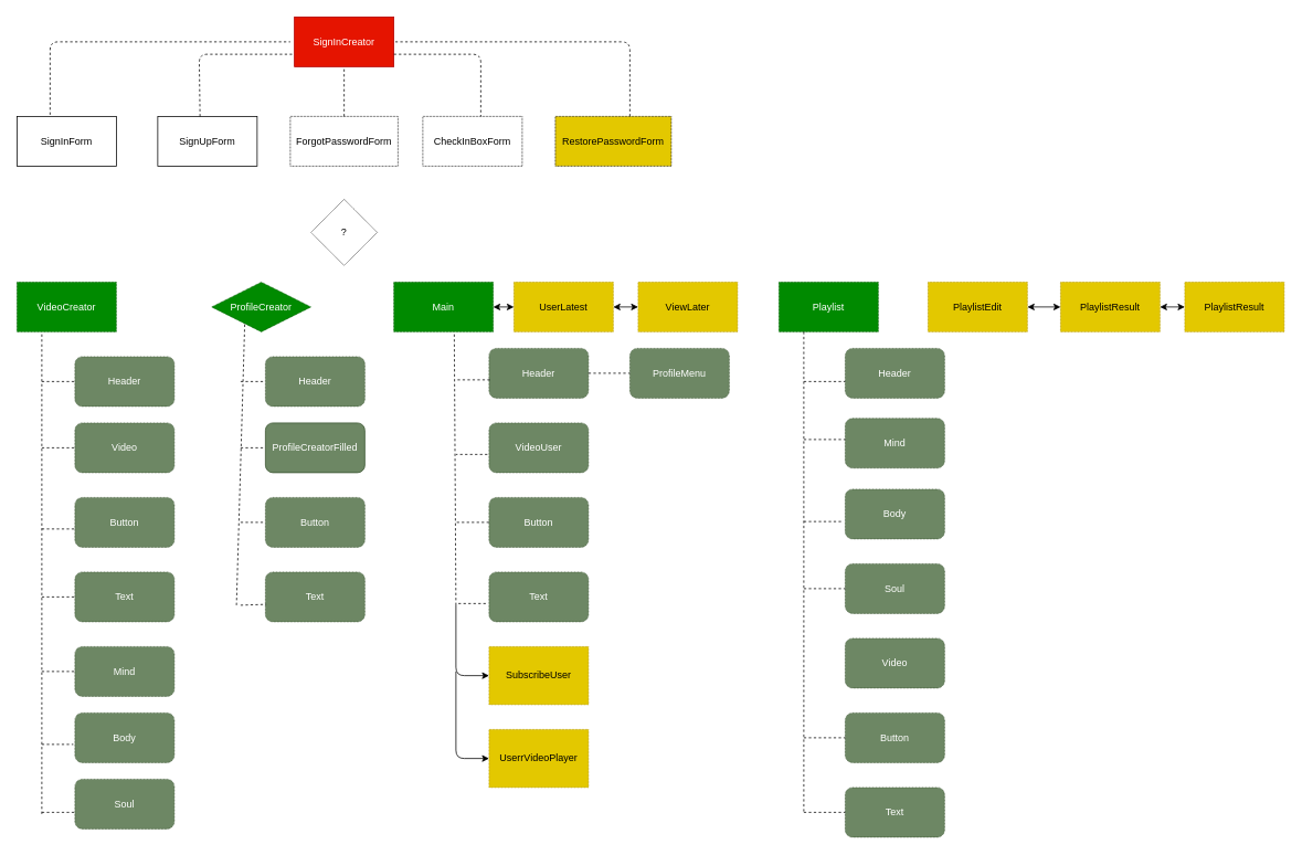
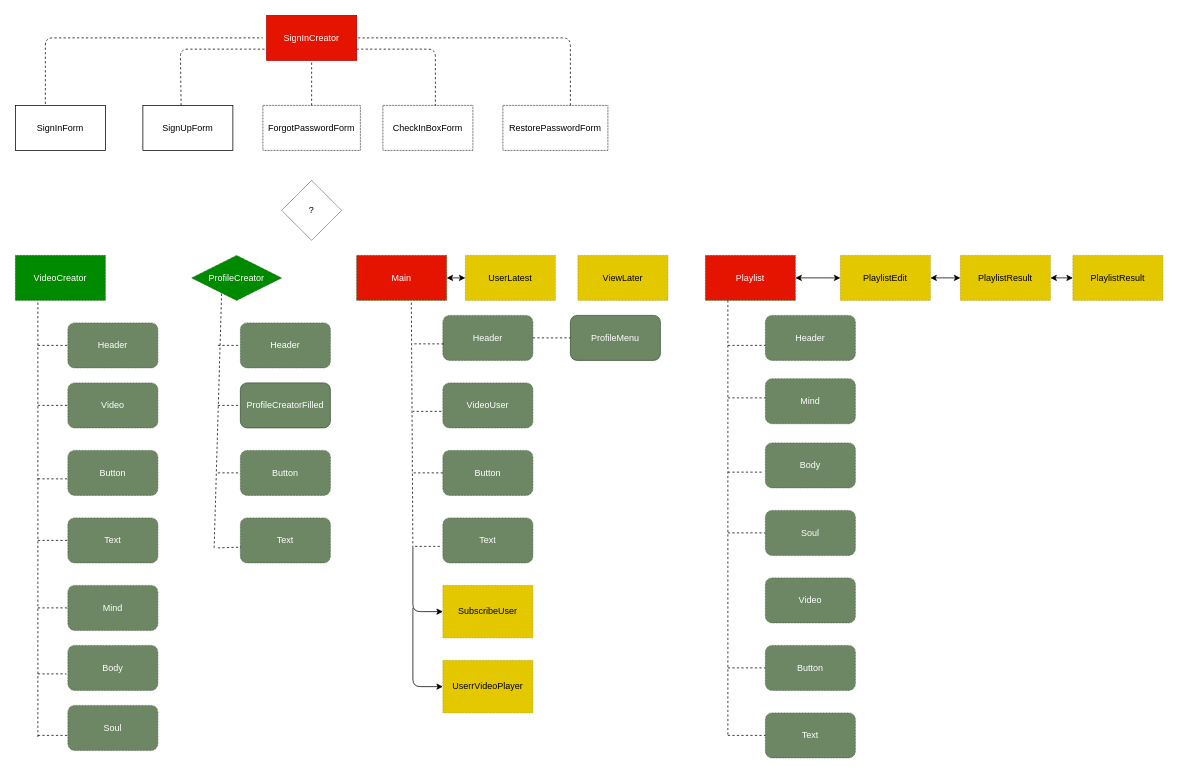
- <mxCell id="7" value="RestorePasswordForm" style="whiteSpace=wrap;html=1;align=center;treeFolding=1;treeMoving=1;newEdgeStyle={&quot;edgeStyle&quot;:&quot;elbowEdgeStyle&quot;,&quot;startArrow&quot;:&quot;none&quot;,&quot;endArrow&quot;:&quot;none&quot;};dashed=1;dashPattern=1 1;fillColor=#e3c800;" vertex="1" parent="1"><mxGeometry x="670" y="140" width="140" height="60" as="geometry" /></mxCell>
+ <mxCell id="7" value="RestorePasswordForm" style="whiteSpace=wrap;html=1;align=center;treeFolding=1;treeMoving=1;newEdgeStyle={&quot;edgeStyle&quot;:&quot;elbowEdgeStyle&quot;,&quot;startArrow&quot;:&quot;none&quot;,&quot;endArrow&quot;:&quot;none&quot;};dashed=1;dashPattern=1 1;" vertex="1" parent="1"><mxGeometry x="670" y="140" width="140" height="60" as="geometry" /></mxCell>
- <mxCell id="14" value="Main" style="rounded=0;whiteSpace=wrap;html=1;dashed=1;dashPattern=1 1;fillColor=#008a00;fontColor=#ffffff;strokeColor=#005700;" vertex="1" parent="1"><mxGeometry x="475" y="340" width="120" height="60" as="geometry" /></mxCell>
+ <mxCell id="14" value="Main" style="rounded=0;whiteSpace=wrap;html=1;dashed=1;dashPattern=1 1;fillColor=#e51400;fontColor=#ffffff;strokeColor=#005700;" vertex="1" parent="1"><mxGeometry x="475" y="340" width="120" height="60" as="geometry" /></mxCell>
- <mxCell id="76" value="" style="endArrow=classic;startArrow=classic;html=1;exitX=1;exitY=0.5;exitDx=0;exitDy=0;entryX=0;entryY=0.5;entryDx=0;entryDy=0;" edge="1" parent="1" source="73" target="74"><mxGeometry width="50" height="50" relative="1" as="geometry"><mxPoint x="770" y="480" as="sourcePoint" /><mxPoint x="820" y="430" as="targetPoint" /></mxGeometry></mxCell>
- <mxCell id="52" value="Playlist" style="rounded=0;whiteSpace=wrap;html=1;dashed=1;dashPattern=1 1;fillColor=#008a00;fontColor=#ffffff;strokeColor=#005700;" vertex="1" parent="1"><mxGeometry x="940" y="340" width="120" height="60" as="geometry" /></mxCell>
+ <mxCell id="52" value="Playlist" style="rounded=0;whiteSpace=wrap;html=1;dashed=1;dashPattern=1 1;fillColor=#e51400;fontColor=#ffffff;strokeColor=#005700;" vertex="1" parent="1"><mxGeometry x="940" y="340" width="120" height="60" as="geometry" /></mxCell>
+ <mxCell id="70" value="" style="endArrow=classic;startArrow=classic;html=1;exitX=1;exitY=0.5;exitDx=0;exitDy=0;entryX=0;entryY=0.5;entryDx=0;entryDy=0;" edge="1" parent="1" source="52" target="68"><mxGeometry width="50" height="50" relative="1" as="geometry"><mxPoint x="1210" y="490" as="sourcePoint" /><mxPoint x="1260" y="440" as="targetPoint" /></mxGeometry></mxCell>
- <mxCell id="16" value="ProfileMenu" style="rounded=1;whiteSpace=wrap;html=1;dashed=1;dashPattern=1 1;fillColor=#6d8764;fontColor=#ffffff;strokeColor=#3A5431;" vertex="1" parent="1"><mxGeometry x="760" y="420" width="120" height="60" as="geometry" /></mxCell>
+ <mxCell id="16" value="ProfileMenu" style="rounded=1;whiteSpace=wrap;html=1;dashed=0;dashPattern=1 1;fillColor=#6d8764;fontColor=#ffffff;strokeColor=#3A5431;" vertex="1" parent="1"><mxGeometry x="760" y="420" width="120" height="60" as="geometry" /></mxCell>
